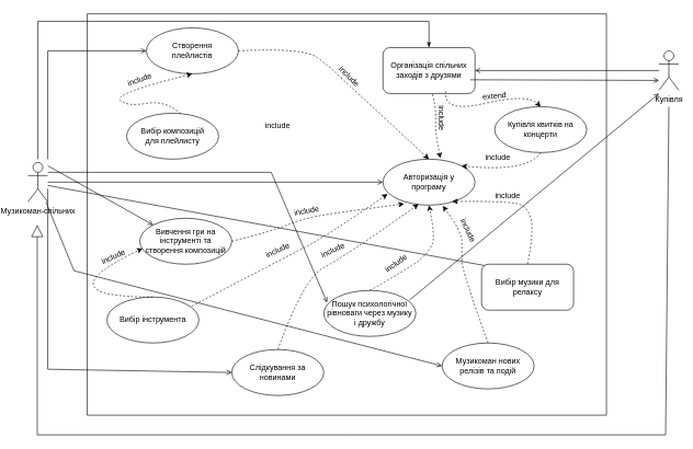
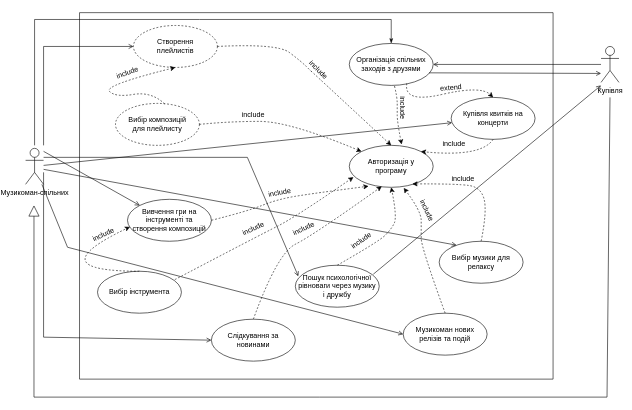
- <mxCell id="12" value="Створення&lt;br&gt;плейлистів" style="ellipse;whiteSpace=wrap;html=1;" parent="1" vertex="1"><mxGeometry x="200" y="42" width="140" height="70" as="geometry" /></mxCell>
+ <mxCell id="12" value="Створення&lt;br&gt;плейлистів" style="ellipse;whiteSpace=wrap;html=1;dashed=1;" parent="1" vertex="1"><mxGeometry x="200" y="42" width="140" height="70" as="geometry" /></mxCell>
- <mxCell id="13" value="Організація спільних заходів з друзями" style="whiteSpace=wrap;html=1;rounded=1;" parent="1" vertex="1"><mxGeometry x="560" y="72" width="140" height="70" as="geometry" /></mxCell>
+ <mxCell id="13" value="Організація спільних заходів з друзями" style="ellipse;whiteSpace=wrap;html=1;" parent="1" vertex="1"><mxGeometry x="560" y="72" width="140" height="70" as="geometry" /></mxCell>
- <mxCell id="21" value="Вибір композицій&lt;br&gt;для плейлисту" style="ellipse;whiteSpace=wrap;html=1;" parent="1" vertex="1"><mxGeometry x="170" y="172" width="140" height="70" as="geometry" /></mxCell>
+ <mxCell id="21" value="Вибір композицій&lt;br&gt;для плейлисту" style="ellipse;whiteSpace=wrap;html=1;dashed=1;" parent="1" vertex="1"><mxGeometry x="170" y="172" width="140" height="70" as="geometry" /></mxCell>
+ <mxCell id="42" value="" style="curved=1;endArrow=classic;html=1;rounded=0;entryX=0;entryY=0;entryDx=0;entryDy=0;exitX=1;exitY=0.5;exitDx=0;exitDy=0;dashed=1;" parent="1" source="21" target="9" edge="1"><mxGeometry width="50" height="50" relative="1" as="geometry"><mxPoint x="262" y="183" as="sourcePoint" /><mxPoint x="280" y="122" as="targetPoint" /><Array as="points"><mxPoint x="360" y="202" /><mxPoint x="460" y="202" /></Array></mxGeometry></mxCell>
- <mxCell id="4" value="" style="endArrow=open;shadow=0;strokeWidth=1;rounded=0;endFill=1;elbow=vertical;entryX=0;entryY=0.5;entryDx=0;entryDy=0;" parent="1" source="11" target="9" edge="1"><mxGeometry x="0.5" y="41" relative="1" as="geometry"><mxPoint x="170" y="212" as="sourcePoint" /><mxPoint x="170" y="282" as="targetPoint" /><mxPoint x="-40" y="32" as="offset" /></mxGeometry></mxCell>
+ <mxCell id="4" value="" style="endArrow=open;shadow=0;strokeWidth=1;rounded=0;endFill=1;elbow=vertical;" parent="1" source="11" target="14" edge="1"><mxGeometry x="0.5" y="41" relative="1" as="geometry"><mxPoint x="170" y="212" as="sourcePoint" /><mxPoint x="170" y="282" as="targetPoint" /><mxPoint x="-40" y="32" as="offset" /></mxGeometry></mxCell>
- <mxCell id="17" value="Вибір музики для релаксу" style="whiteSpace=wrap;html=1;rounded=1;" parent="1" vertex="1"><mxGeometry x="710" y="402" width="140" height="70" as="geometry" /></mxCell>
+ <mxCell id="17" value="Вибір музики для релаксу" style="ellipse;whiteSpace=wrap;html=1;" parent="1" vertex="1"><mxGeometry x="710" y="402" width="140" height="70" as="geometry" /></mxCell>
